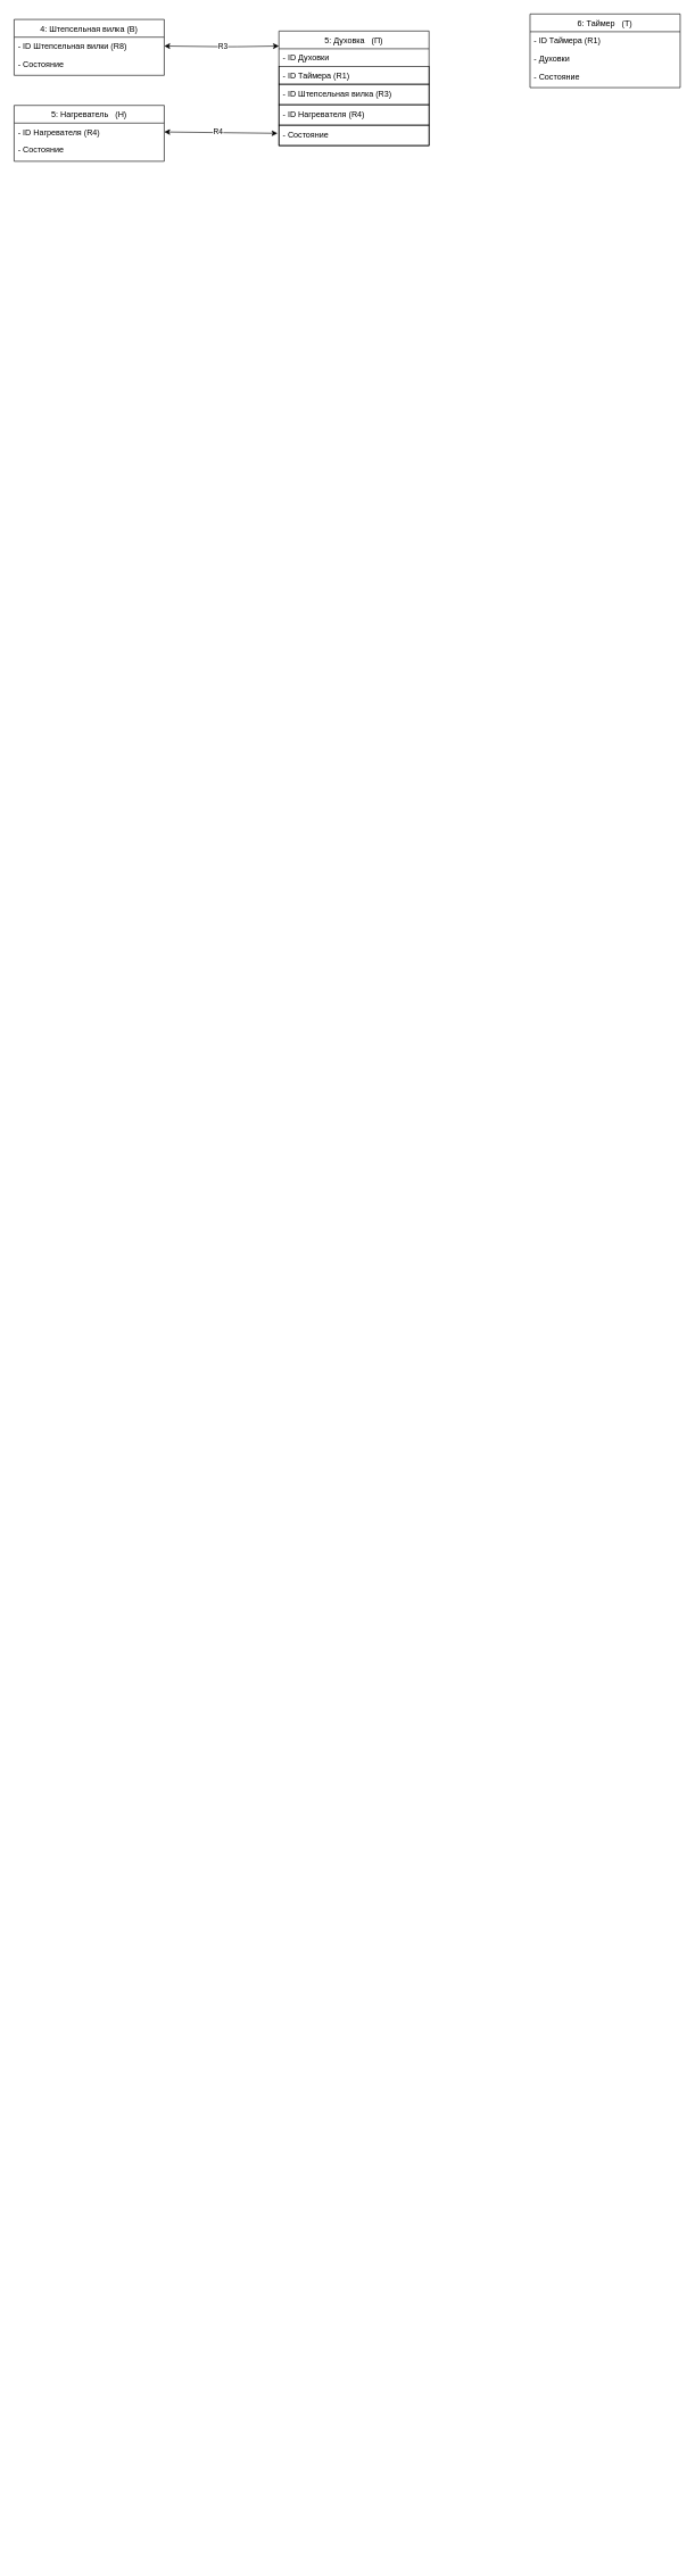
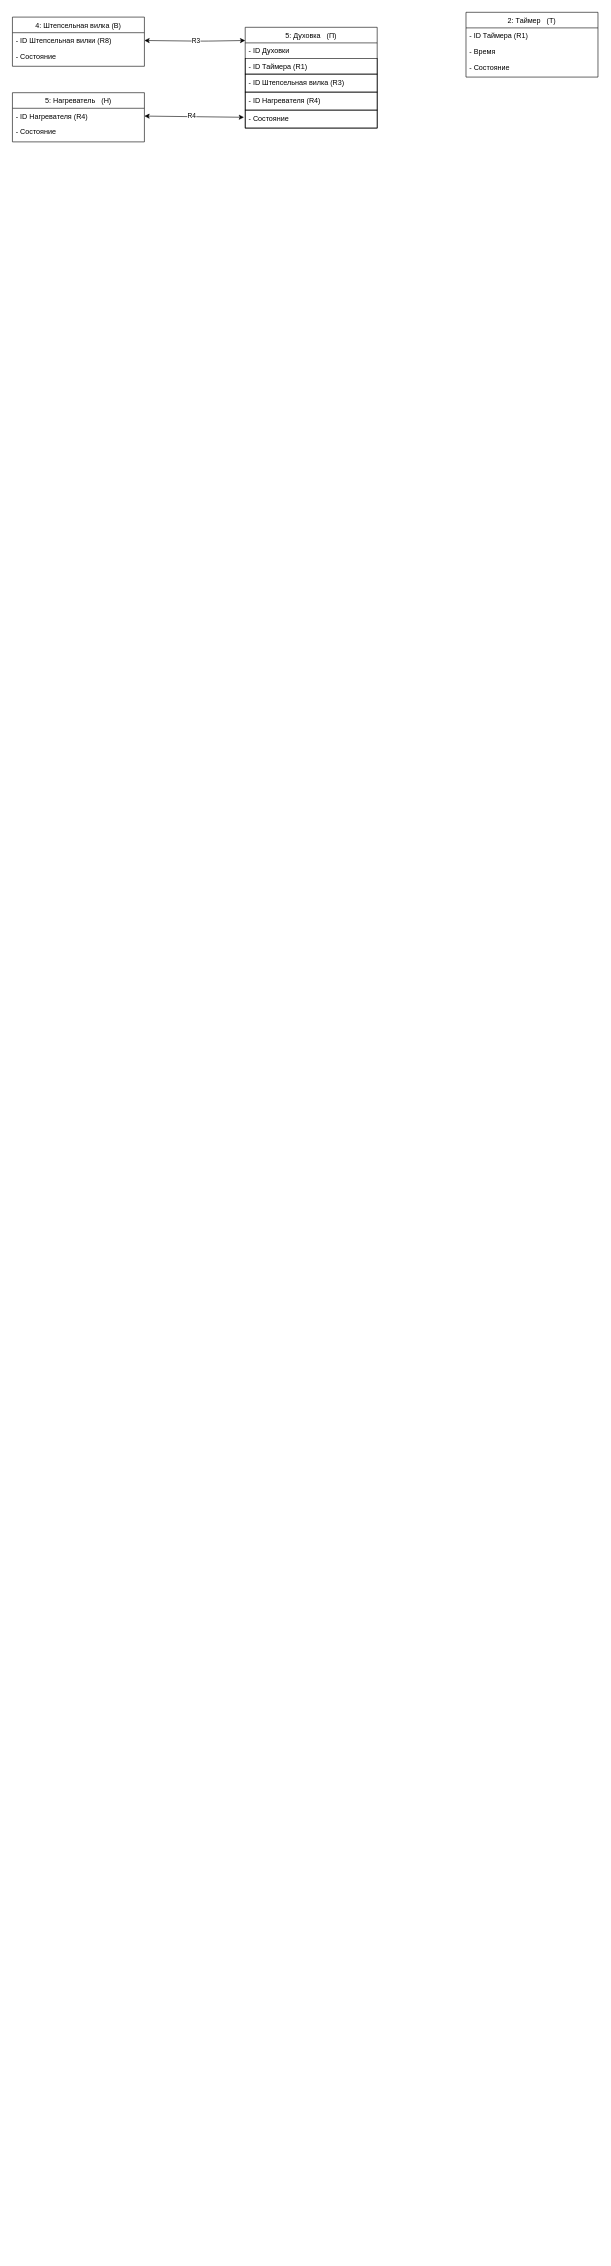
- <mxCell id="18" value="6: Таймер   (T)" style="swimlane;fontStyle=0;childLayout=stackLayout;horizontal=1;startSize=26;fillColor=none;horizontalStack=0;resizeParent=1;resizeParentMax=0;resizeLast=0;collapsible=1;marginBottom=0;" parent="1" vertex="1"><mxGeometry x="776" y="20" width="220" height="108" as="geometry"><mxRectangle x="220" y="90" width="160" height="26" as="alternateBounds" /></mxGeometry></mxCell>
+ <mxCell id="18" value="2: Таймер   (T)" style="swimlane;fontStyle=0;childLayout=stackLayout;horizontal=1;startSize=26;fillColor=none;horizontalStack=0;resizeParent=1;resizeParentMax=0;resizeLast=0;collapsible=1;marginBottom=0;" parent="1" vertex="1"><mxGeometry x="776" y="20" width="220" height="108" as="geometry"><mxRectangle x="220" y="90" width="160" height="26" as="alternateBounds" /></mxGeometry></mxCell>
- <mxCell id="20" value="- Духовки" style="text;strokeColor=none;fillColor=none;align=left;verticalAlign=top;spacingLeft=4;spacingRight=4;overflow=hidden;rotatable=0;points=[[0,0.5],[1,0.5]];portConstraint=eastwest;" parent="18" vertex="1"><mxGeometry y="52" width="220" height="26" as="geometry" /></mxCell>
+ <mxCell id="20" value="- Время" style="text;strokeColor=none;fillColor=none;align=left;verticalAlign=top;spacingLeft=4;spacingRight=4;overflow=hidden;rotatable=0;points=[[0,0.5],[1,0.5]];portConstraint=eastwest;" parent="18" vertex="1"><mxGeometry y="52" width="220" height="26" as="geometry" /></mxCell>
